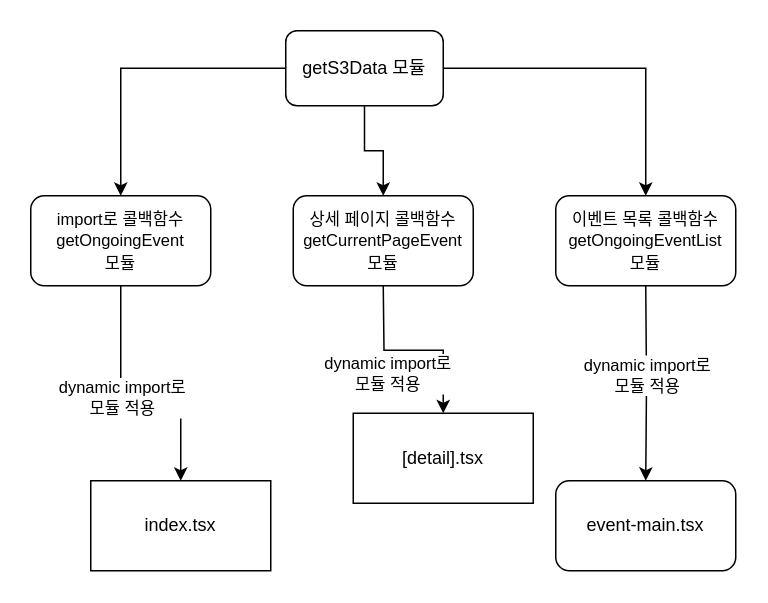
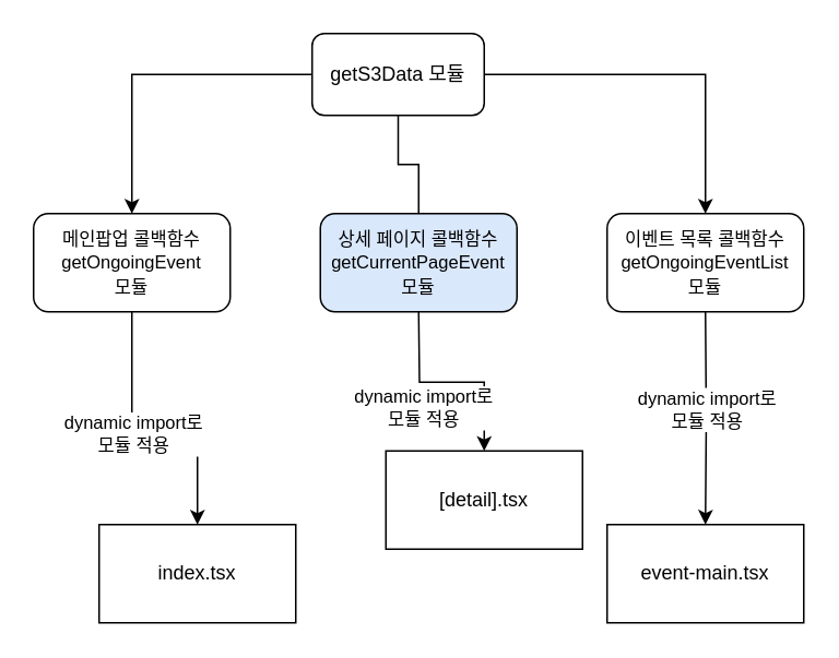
- <mxCell id="7" value="" style="edgeStyle=orthogonalEdgeStyle;rounded=0;orthogonalLoop=1;jettySize=auto;html=1;exitX=0.5;exitY=1;exitDx=0;exitDy=0;entryX=0.5;entryY=0;entryDx=0;entryDy=0;" edge="1" parent="1" source="3" target="5"><mxGeometry relative="1" as="geometry"><mxPoint x="200" y="54.966" as="sourcePoint" /><mxPoint x="80" y="140" as="targetPoint" /></mxGeometry></mxCell>
+ <mxCell id="7" value="" style="edgeStyle=orthogonalEdgeStyle;rounded=0;orthogonalLoop=1;jettySize=auto;html=1;exitX=0.5;exitY=1;exitDx=0;exitDy=0;entryX=0.5;entryY=0;entryDx=0;entryDy=0;endArrow=none;" edge="1" parent="1" source="3" target="5"><mxGeometry relative="1" as="geometry"><mxPoint x="200" y="54.966" as="sourcePoint" /><mxPoint x="80" y="140" as="targetPoint" /></mxGeometry></mxCell>
- <mxCell id="4" value="&lt;font style=&quot;font-size: 11px&quot;&gt;import로 콜백함수&lt;br&gt;getOngoingEvent &lt;br&gt;모듈&lt;/font&gt;" style="rounded=1;whiteSpace=wrap;html=1;" vertex="1" parent="1"><mxGeometry x="20" y="130" width="120" height="60" as="geometry" /></mxCell>
+ <mxCell id="4" value="&lt;font style=&quot;font-size: 11px&quot;&gt;메인팝업 콜백함수&lt;br&gt;getOngoingEvent &lt;br&gt;모듈&lt;/font&gt;" style="rounded=1;whiteSpace=wrap;html=1;" vertex="1" parent="1"><mxGeometry x="20" y="130" width="120" height="60" as="geometry" /></mxCell>
- <mxCell id="5" value="&lt;font style=&quot;font-size: 11px&quot;&gt;상세 페이지 콜백함수&lt;br&gt;getCurrentPageEvent&lt;br&gt;모듈&lt;/font&gt;" style="rounded=1;whiteSpace=wrap;html=1;" vertex="1" parent="1"><mxGeometry x="195" y="130" width="120" height="60" as="geometry" /></mxCell>
+ <mxCell id="5" value="&lt;font style=&quot;font-size: 11px&quot;&gt;상세 페이지 콜백함수&lt;br&gt;getCurrentPageEvent&lt;br&gt;모듈&lt;/font&gt;" style="rounded=1;whiteSpace=wrap;html=1;fillColor=#dae8fc;" vertex="1" parent="1"><mxGeometry x="195" y="130" width="120" height="60" as="geometry" /></mxCell>
- <mxCell id="15" value="event-main.tsx" style="whiteSpace=wrap;html=1;rounded=1;" vertex="1" parent="1"><mxGeometry x="370" y="320" width="120" height="60" as="geometry" /></mxCell>
+ <mxCell id="15" value="event-main.tsx" style="rounded=0;whiteSpace=wrap;html=1;" vertex="1" parent="1"><mxGeometry x="370" y="320" width="120" height="60" as="geometry" /></mxCell>
